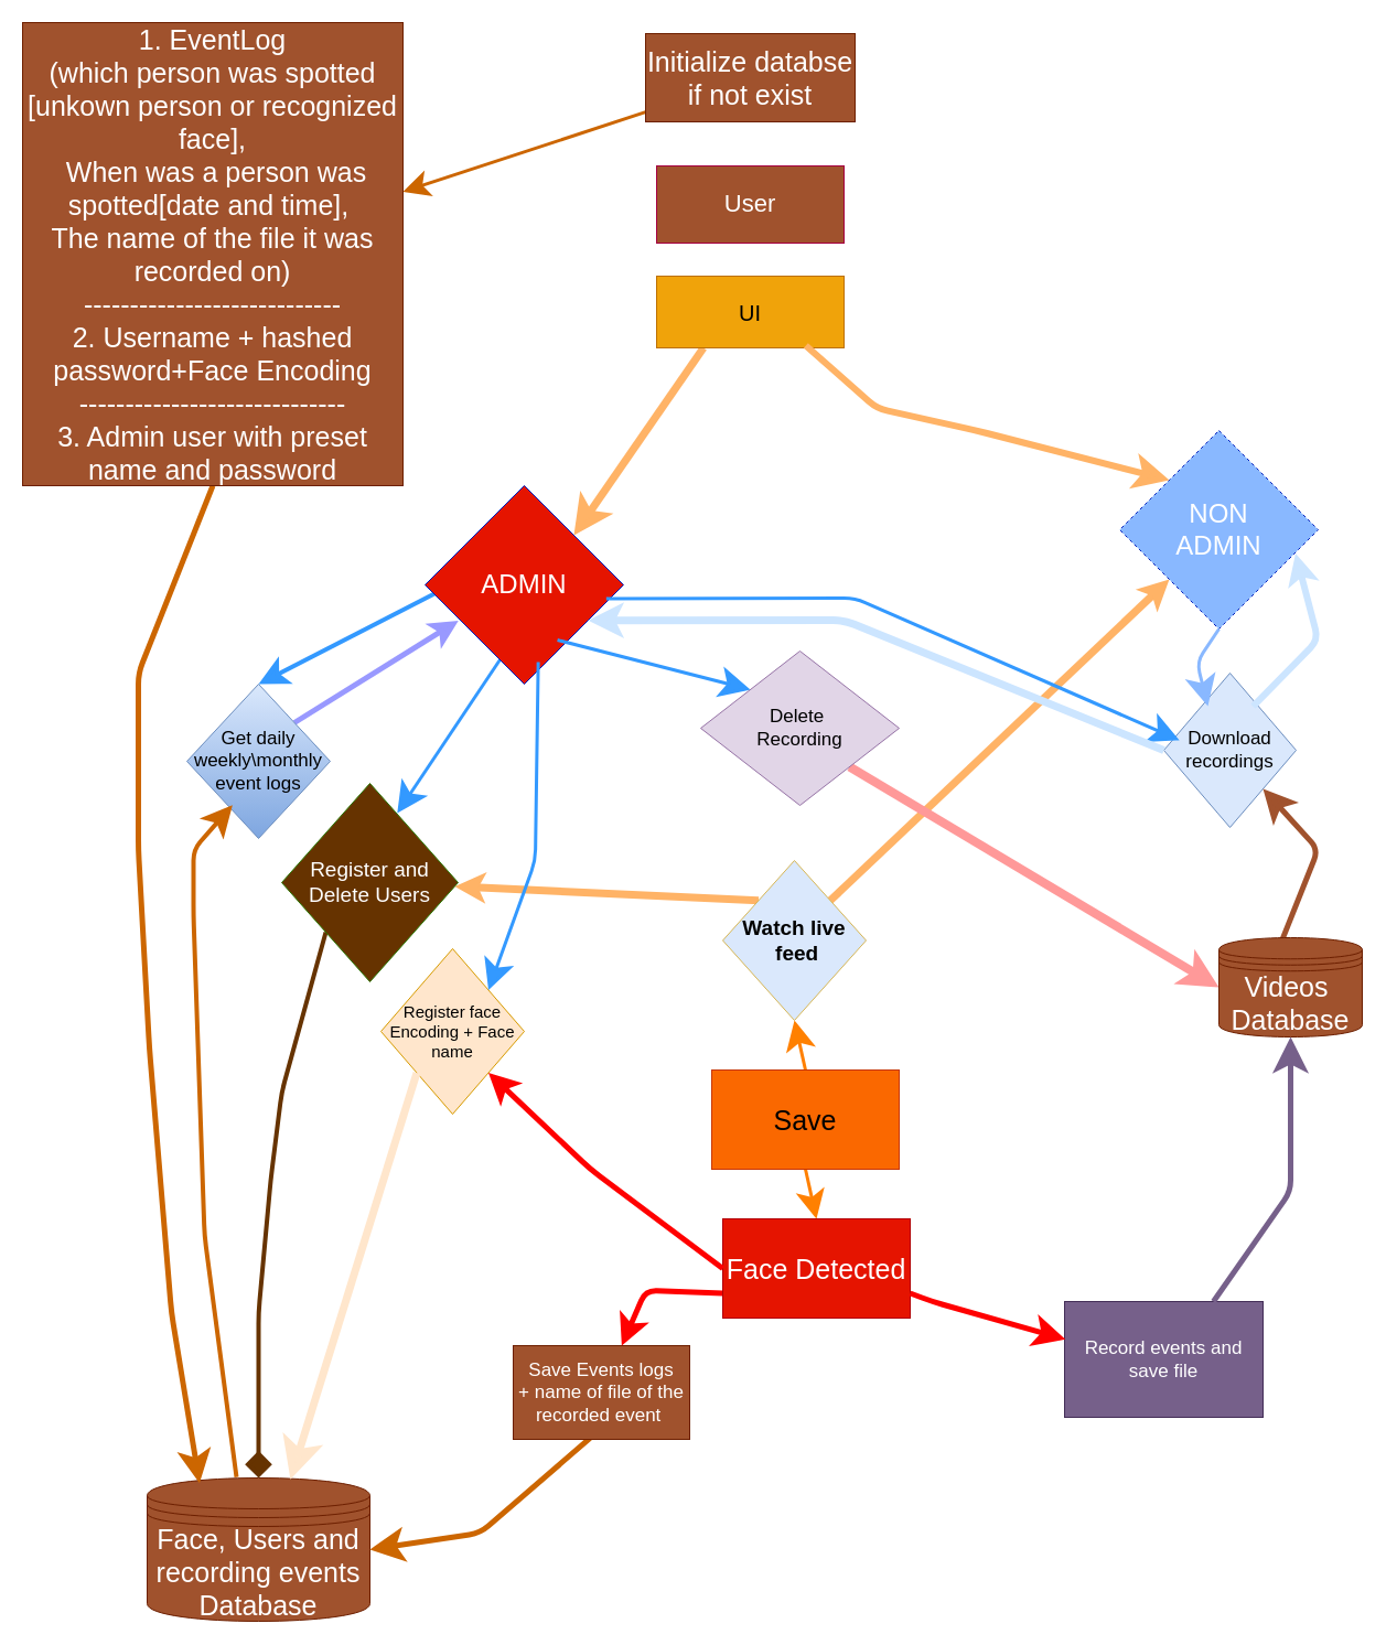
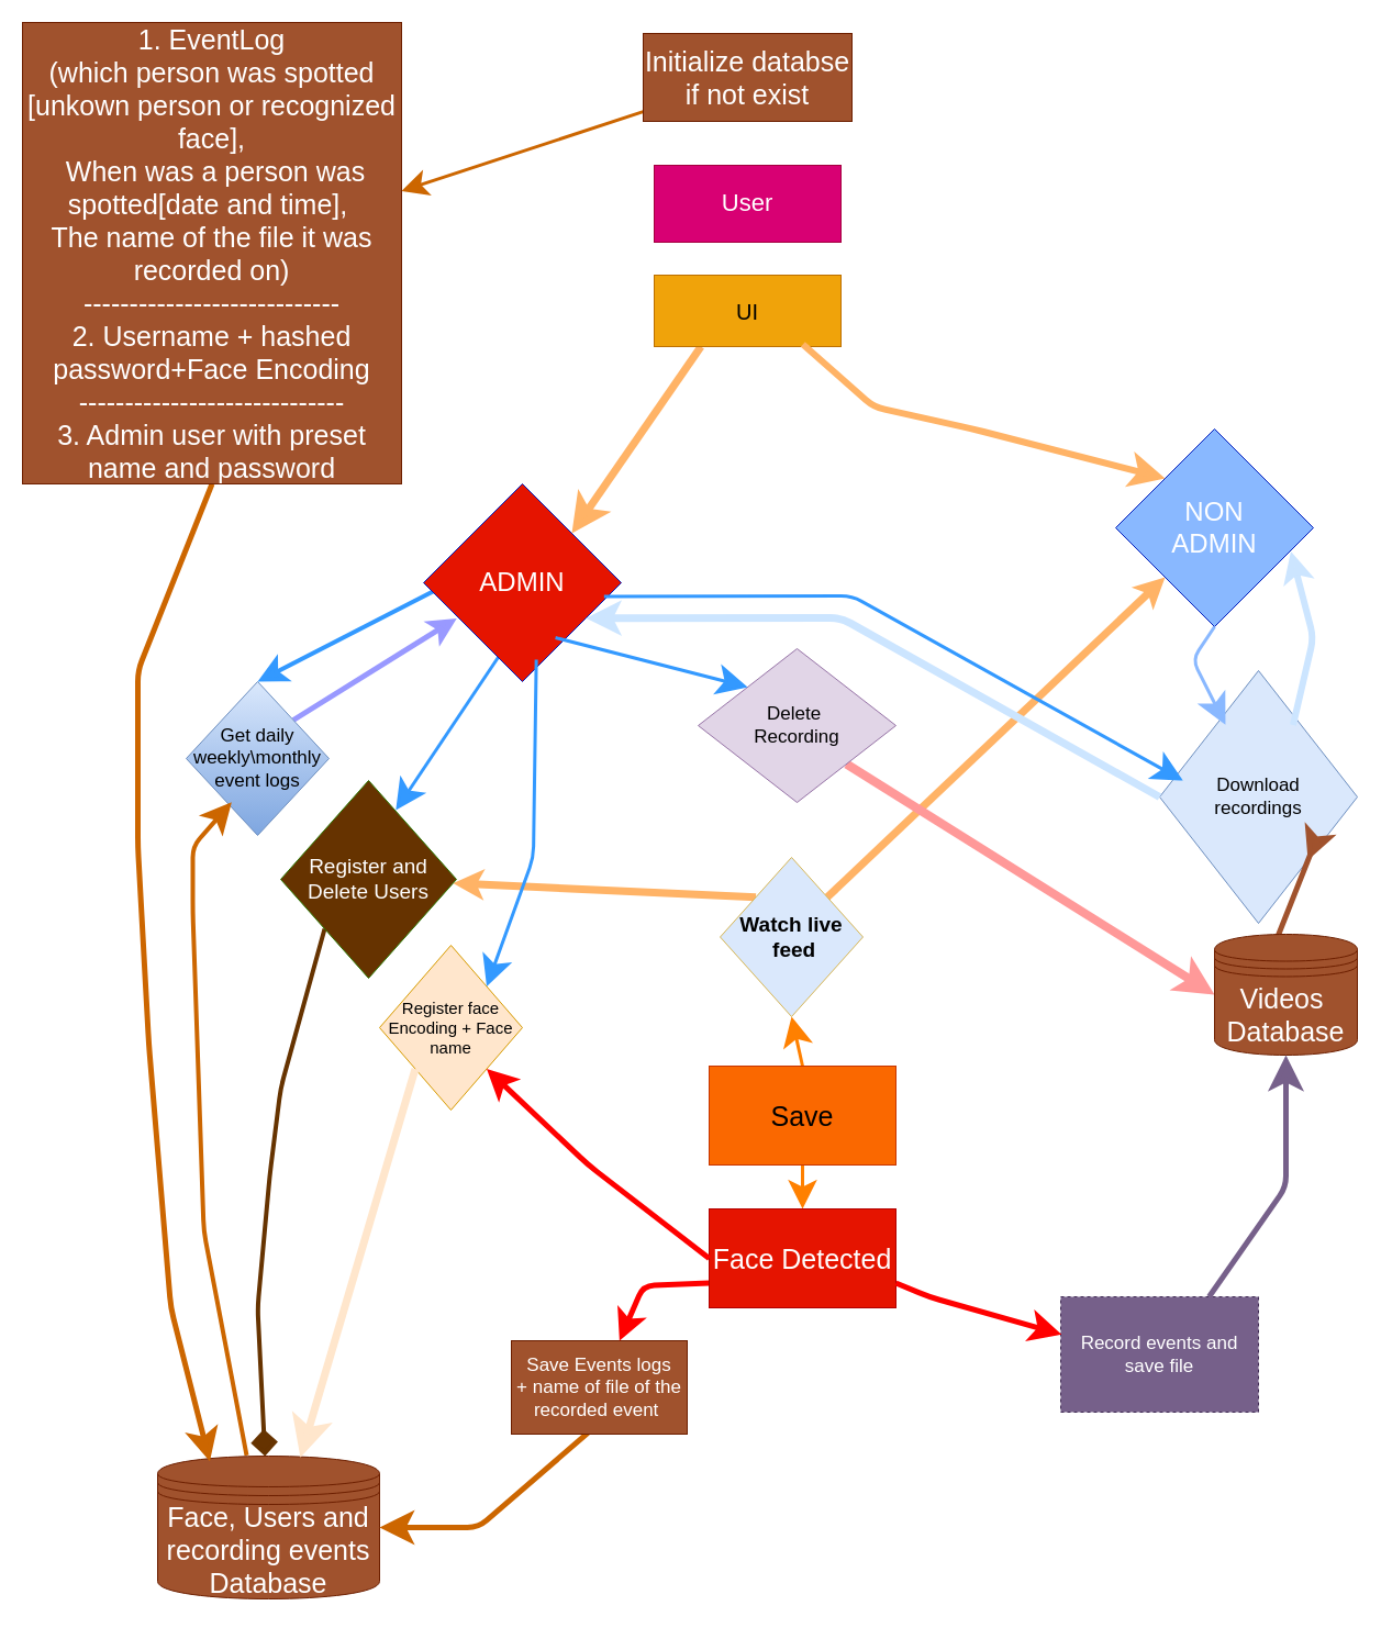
- <mxCell id="4" value="&lt;font style=&quot;font-size: 22px;&quot;&gt;User&lt;/font&gt;" style="whiteSpace=wrap;html=1;fillColor=#a0522d;fontColor=#ffffff;strokeColor=#A50040;" parent="1" vertex="1"><mxGeometry x="595" y="150" width="170" height="70" as="geometry" /></mxCell>
+ <mxCell id="4" value="&lt;font style=&quot;font-size: 22px;&quot;&gt;User&lt;/font&gt;" style="whiteSpace=wrap;html=1;fillColor=#d80073;fontColor=#ffffff;strokeColor=#A50040;" parent="1" vertex="1"><mxGeometry x="595" y="150" width="170" height="70" as="geometry" /></mxCell>
- <mxCell id="41" value="&lt;div&gt;&lt;font style=&quot;font-size: 24px;&quot;&gt;NON&lt;/font&gt;&lt;/div&gt;&lt;font style=&quot;font-size: 24px;&quot;&gt;ADMIN&lt;/font&gt;" style="rhombus;whiteSpace=wrap;html=1;fillColor=#89B8FF;fontColor=#ffffff;strokeColor=#001DBC;dashed=1;" parent="1" vertex="1"><mxGeometry x="1015" y="390" width="180" height="180" as="geometry" /></mxCell>
+ <mxCell id="41" value="&lt;div&gt;&lt;font style=&quot;font-size: 24px;&quot;&gt;NON&lt;/font&gt;&lt;/div&gt;&lt;font style=&quot;font-size: 24px;&quot;&gt;ADMIN&lt;/font&gt;" style="rhombus;whiteSpace=wrap;html=1;fillColor=#89B8FF;fontColor=#ffffff;strokeColor=#001DBC;" parent="1" vertex="1"><mxGeometry x="1015" y="390" width="180" height="180" as="geometry" /></mxCell>
- <mxCell id="14" value="&lt;font style=&quot;font-size: 17px;&quot; color=&quot;#000000&quot;&gt;Download&lt;br&gt;recordings&lt;br&gt;&lt;/font&gt;" style="rhombus;whiteSpace=wrap;html=1;fillColor=#dae8fc;strokeColor=#6c8ebf;" parent="1" vertex="1"><mxGeometry x="1055" y="610" width="120" height="140" as="geometry" /></mxCell>
+ <mxCell id="14" value="&lt;font style=&quot;font-size: 17px;&quot; color=&quot;#000000&quot;&gt;Download&lt;br&gt;recordings&lt;br&gt;&lt;/font&gt;" style="rhombus;whiteSpace=wrap;html=1;fillColor=#dae8fc;strokeColor=#6c8ebf;" parent="1" vertex="1"><mxGeometry x="1055" y="610" width="180" height="230" as="geometry" /></mxCell>
- <mxCell id="49" value="Videos&amp;nbsp;&lt;div&gt;&lt;font style=&quot;color: rgb(255, 255, 255);&quot;&gt;Database&lt;/font&gt;&lt;/div&gt;" style="shape=datastore;whiteSpace=wrap;html=1;fontSize=25;fontColor=#ffffff;fillColor=#a0522d;strokeColor=#6D1F00;" parent="1" vertex="1"><mxGeometry x="1105" y="850" width="130" height="90" as="geometry" /></mxCell>
+ <mxCell id="49" value="Videos&amp;nbsp;&lt;div&gt;&lt;font style=&quot;color: rgb(255, 255, 255);&quot;&gt;Database&lt;/font&gt;&lt;/div&gt;" style="shape=datastore;whiteSpace=wrap;html=1;fontSize=25;fontColor=#ffffff;fillColor=#a0522d;strokeColor=#6D1F00;" parent="1" vertex="1"><mxGeometry x="1105" y="850" width="130" height="110" as="geometry" /></mxCell>
- <mxCell id="36" value="&lt;font color=&quot;#ffffff&quot; style=&quot;font-size: 25px;&quot;&gt;Face Detected&lt;/font&gt;" style="whiteSpace=wrap;html=1;fontSize=17;fontColor=#ffffff;fillColor=#e51400;strokeColor=#B20000;" parent="1" vertex="1"><mxGeometry x="655" y="1105" width="170" height="90" as="geometry" /></mxCell>
+ <mxCell id="36" value="&lt;font color=&quot;#ffffff&quot; style=&quot;font-size: 25px;&quot;&gt;Face Detected&lt;/font&gt;" style="whiteSpace=wrap;html=1;fontSize=17;fontColor=#ffffff;fillColor=#e51400;strokeColor=#B20000;" parent="1" vertex="1"><mxGeometry x="645" y="1100" width="170" height="90" as="geometry" /></mxCell>
- <mxCell id="24" value="Record events and save file" style="whiteSpace=wrap;html=1;fontSize=17;fillColor=#76608a;strokeColor=#432D57;fontColor=#ffffff;" parent="1" vertex="1"><mxGeometry x="965" y="1180" width="180" height="105" as="geometry" /></mxCell>
+ <mxCell id="24" value="Record events and save file" style="whiteSpace=wrap;html=1;fontSize=17;fillColor=#76608a;strokeColor=#432D57;fontColor=#ffffff;dashed=1;" parent="1" vertex="1"><mxGeometry x="965" y="1180" width="180" height="105" as="geometry" /></mxCell>
- <mxCell id="19" value="Face, Users and recording events Database" style="shape=datastore;whiteSpace=wrap;html=1;fontSize=25;fontColor=#ffffff;fillColor=#a0522d;strokeColor=#6D1F00;" parent="1" vertex="1"><mxGeometry x="133" y="1340" width="202" height="130" as="geometry" /></mxCell>
+ <mxCell id="19" value="Face, Users and recording events Database" style="shape=datastore;whiteSpace=wrap;html=1;fontSize=25;fontColor=#ffffff;fillColor=#a0522d;strokeColor=#6D1F00;" parent="1" vertex="1"><mxGeometry x="143" y="1325" width="202" height="130" as="geometry" /></mxCell>
